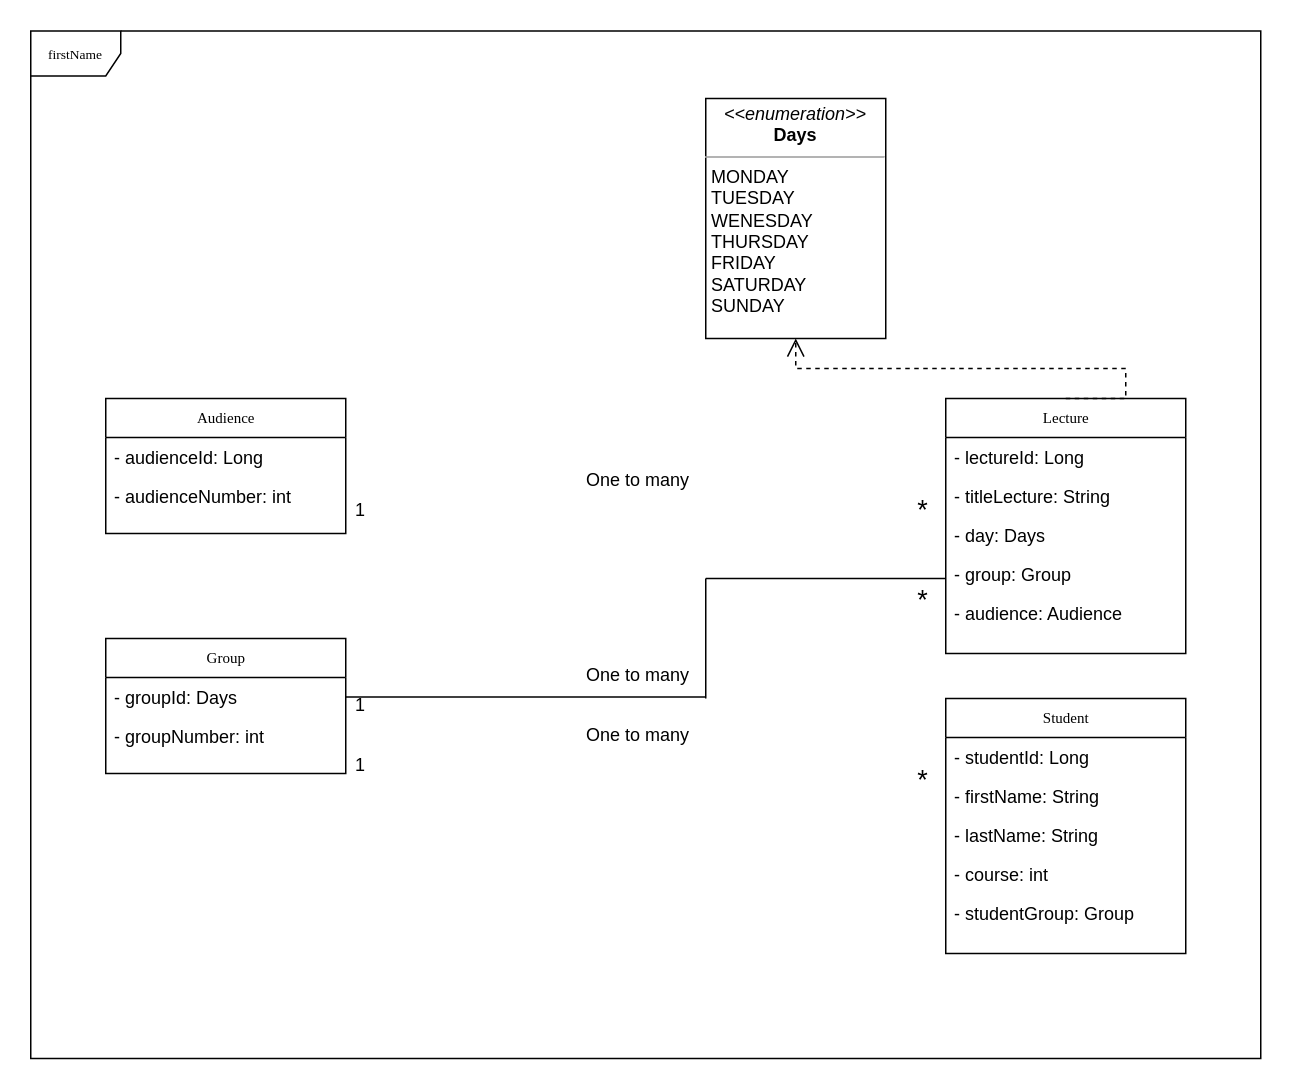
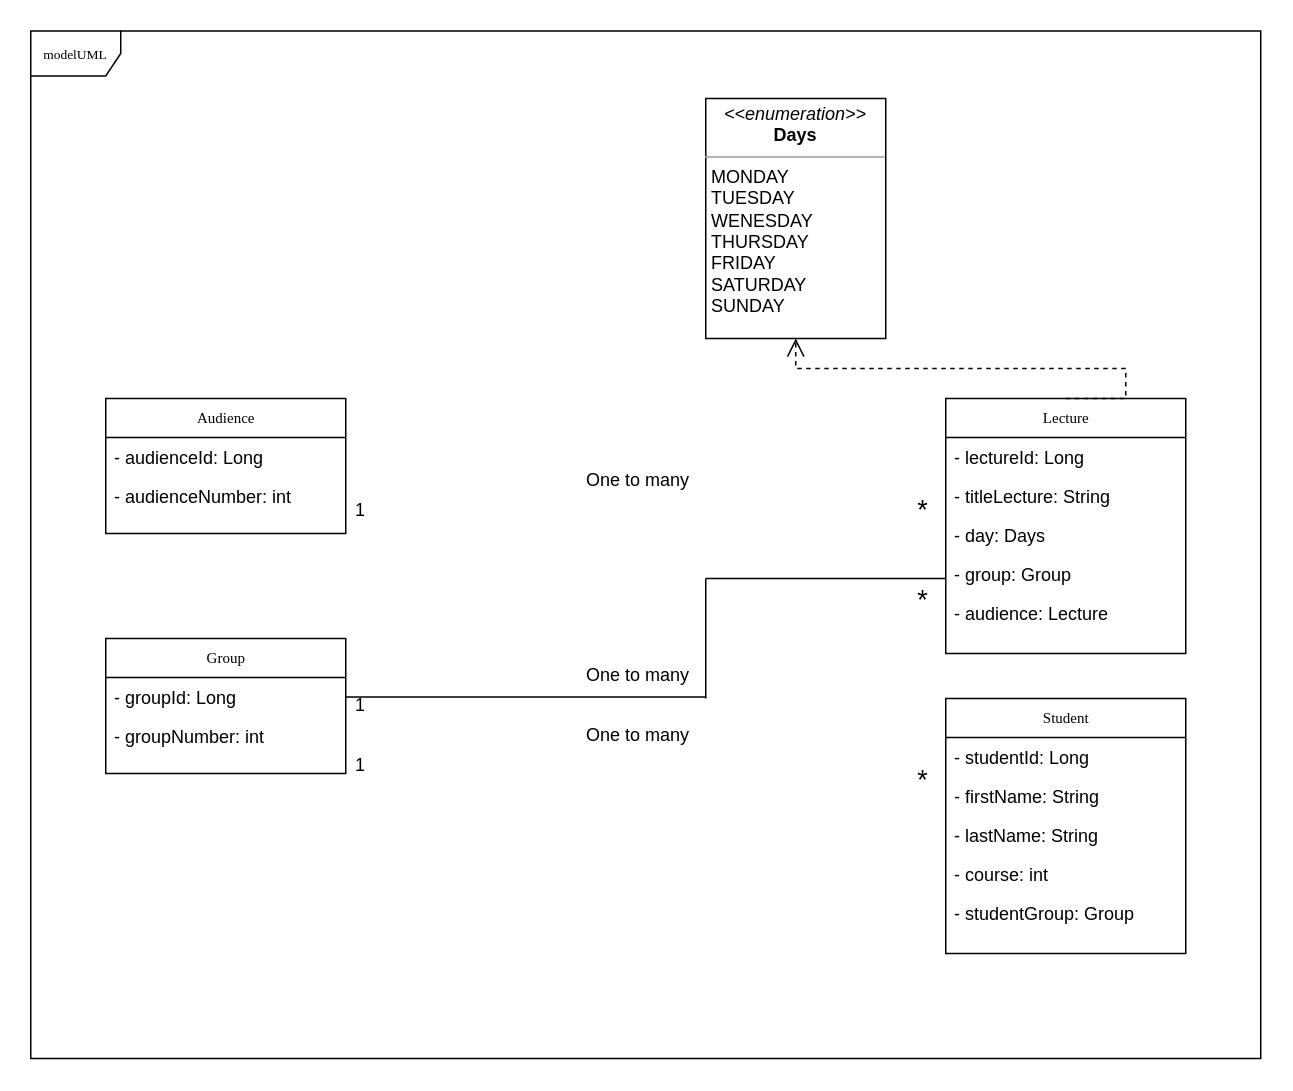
- <mxCell id="2" value="&lt;font style=&quot;font-size: 9px&quot;&gt;firstName&lt;/font&gt;" style="shape=umlFrame;whiteSpace=wrap;html=1;rounded=0;shadow=0;comic=0;labelBackgroundColor=none;strokeWidth=1;fontFamily=Verdana;fontSize=10;align=center;" parent="1" vertex="1"><mxGeometry x="20" y="20" width="820" height="685" as="geometry" /></mxCell>
+ <mxCell id="2" value="&lt;font style=&quot;font-size: 9px&quot;&gt;modelUML&lt;/font&gt;" style="shape=umlFrame;whiteSpace=wrap;html=1;rounded=0;shadow=0;comic=0;labelBackgroundColor=none;strokeWidth=1;fontFamily=Verdana;fontSize=10;align=center;" parent="1" vertex="1"><mxGeometry x="20" y="20" width="820" height="685" as="geometry" /></mxCell>
- <mxCell id="8" value="- audience: Audience" style="text;html=1;strokeColor=none;fillColor=none;align=left;verticalAlign=top;spacingLeft=4;spacingRight=4;whiteSpace=wrap;overflow=hidden;rotatable=0;points=[[0,0.5],[1,0.5]];portConstraint=eastwest;" parent="3" vertex="1"><mxGeometry y="130" width="160" height="26" as="geometry" /></mxCell>
+ <mxCell id="8" value="- audience: Lecture" style="text;html=1;strokeColor=none;fillColor=none;align=left;verticalAlign=top;spacingLeft=4;spacingRight=4;whiteSpace=wrap;overflow=hidden;rotatable=0;points=[[0,0.5],[1,0.5]];portConstraint=eastwest;" parent="3" vertex="1"><mxGeometry y="130" width="160" height="26" as="geometry" /></mxCell>
- <mxCell id="13" value="- groupId: Days" style="text;html=1;strokeColor=none;fillColor=none;align=left;verticalAlign=top;spacingLeft=4;spacingRight=4;whiteSpace=wrap;overflow=hidden;rotatable=0;points=[[0,0.5],[1,0.5]];portConstraint=eastwest;" parent="12" vertex="1"><mxGeometry y="26" width="160" height="26" as="geometry" /></mxCell>
+ <mxCell id="13" value="- groupId: Long" style="text;html=1;strokeColor=none;fillColor=none;align=left;verticalAlign=top;spacingLeft=4;spacingRight=4;whiteSpace=wrap;overflow=hidden;rotatable=0;points=[[0,0.5],[1,0.5]];portConstraint=eastwest;" parent="12" vertex="1"><mxGeometry y="26" width="160" height="26" as="geometry" /></mxCell>
